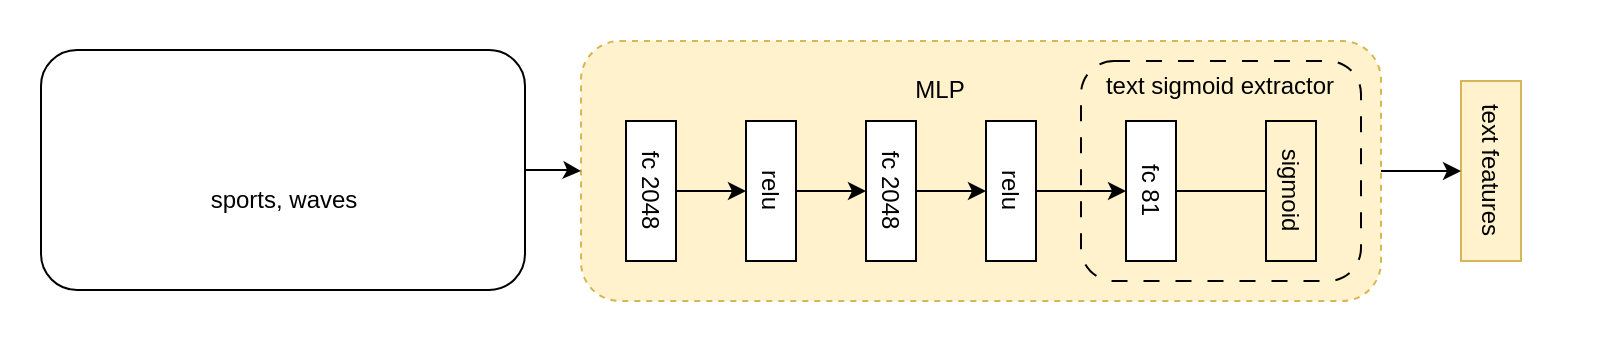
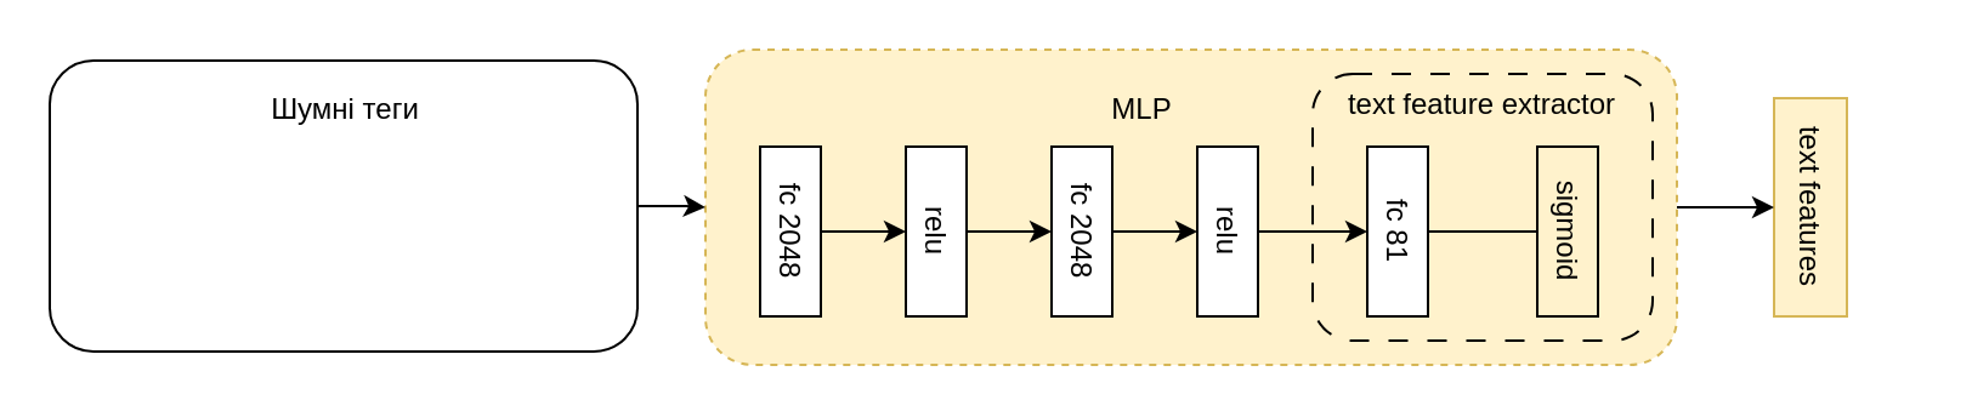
- <mxCell id="22" value="text sigmoid extractor" style="text;html=1;align=center;verticalAlign=middle;whiteSpace=wrap;rounded=0;" parent="1" vertex="1"><mxGeometry x="550" y="27.5" width="120" height="30" as="geometry" /></mxCell>
+ <mxCell id="22" value="text feature extractor" style="text;html=1;align=center;verticalAlign=middle;whiteSpace=wrap;rounded=0;" parent="1" vertex="1"><mxGeometry x="550" y="27.5" width="120" height="30" as="geometry" /></mxCell>
+ <mxCell id="16" value="Шумні теги" style="text;html=1;align=center;verticalAlign=middle;whiteSpace=wrap;rounded=0;" parent="1" vertex="1"><mxGeometry x="102" y="29.5" width="80" height="30" as="geometry" /></mxCell>
- <mxCell id="17" value="sports, waves" style="text;html=1;align=center;verticalAlign=middle;whiteSpace=wrap;rounded=0;" parent="1" vertex="1"><mxGeometry x="67" y="59.5" width="150" height="80" as="geometry" /></mxCell>
